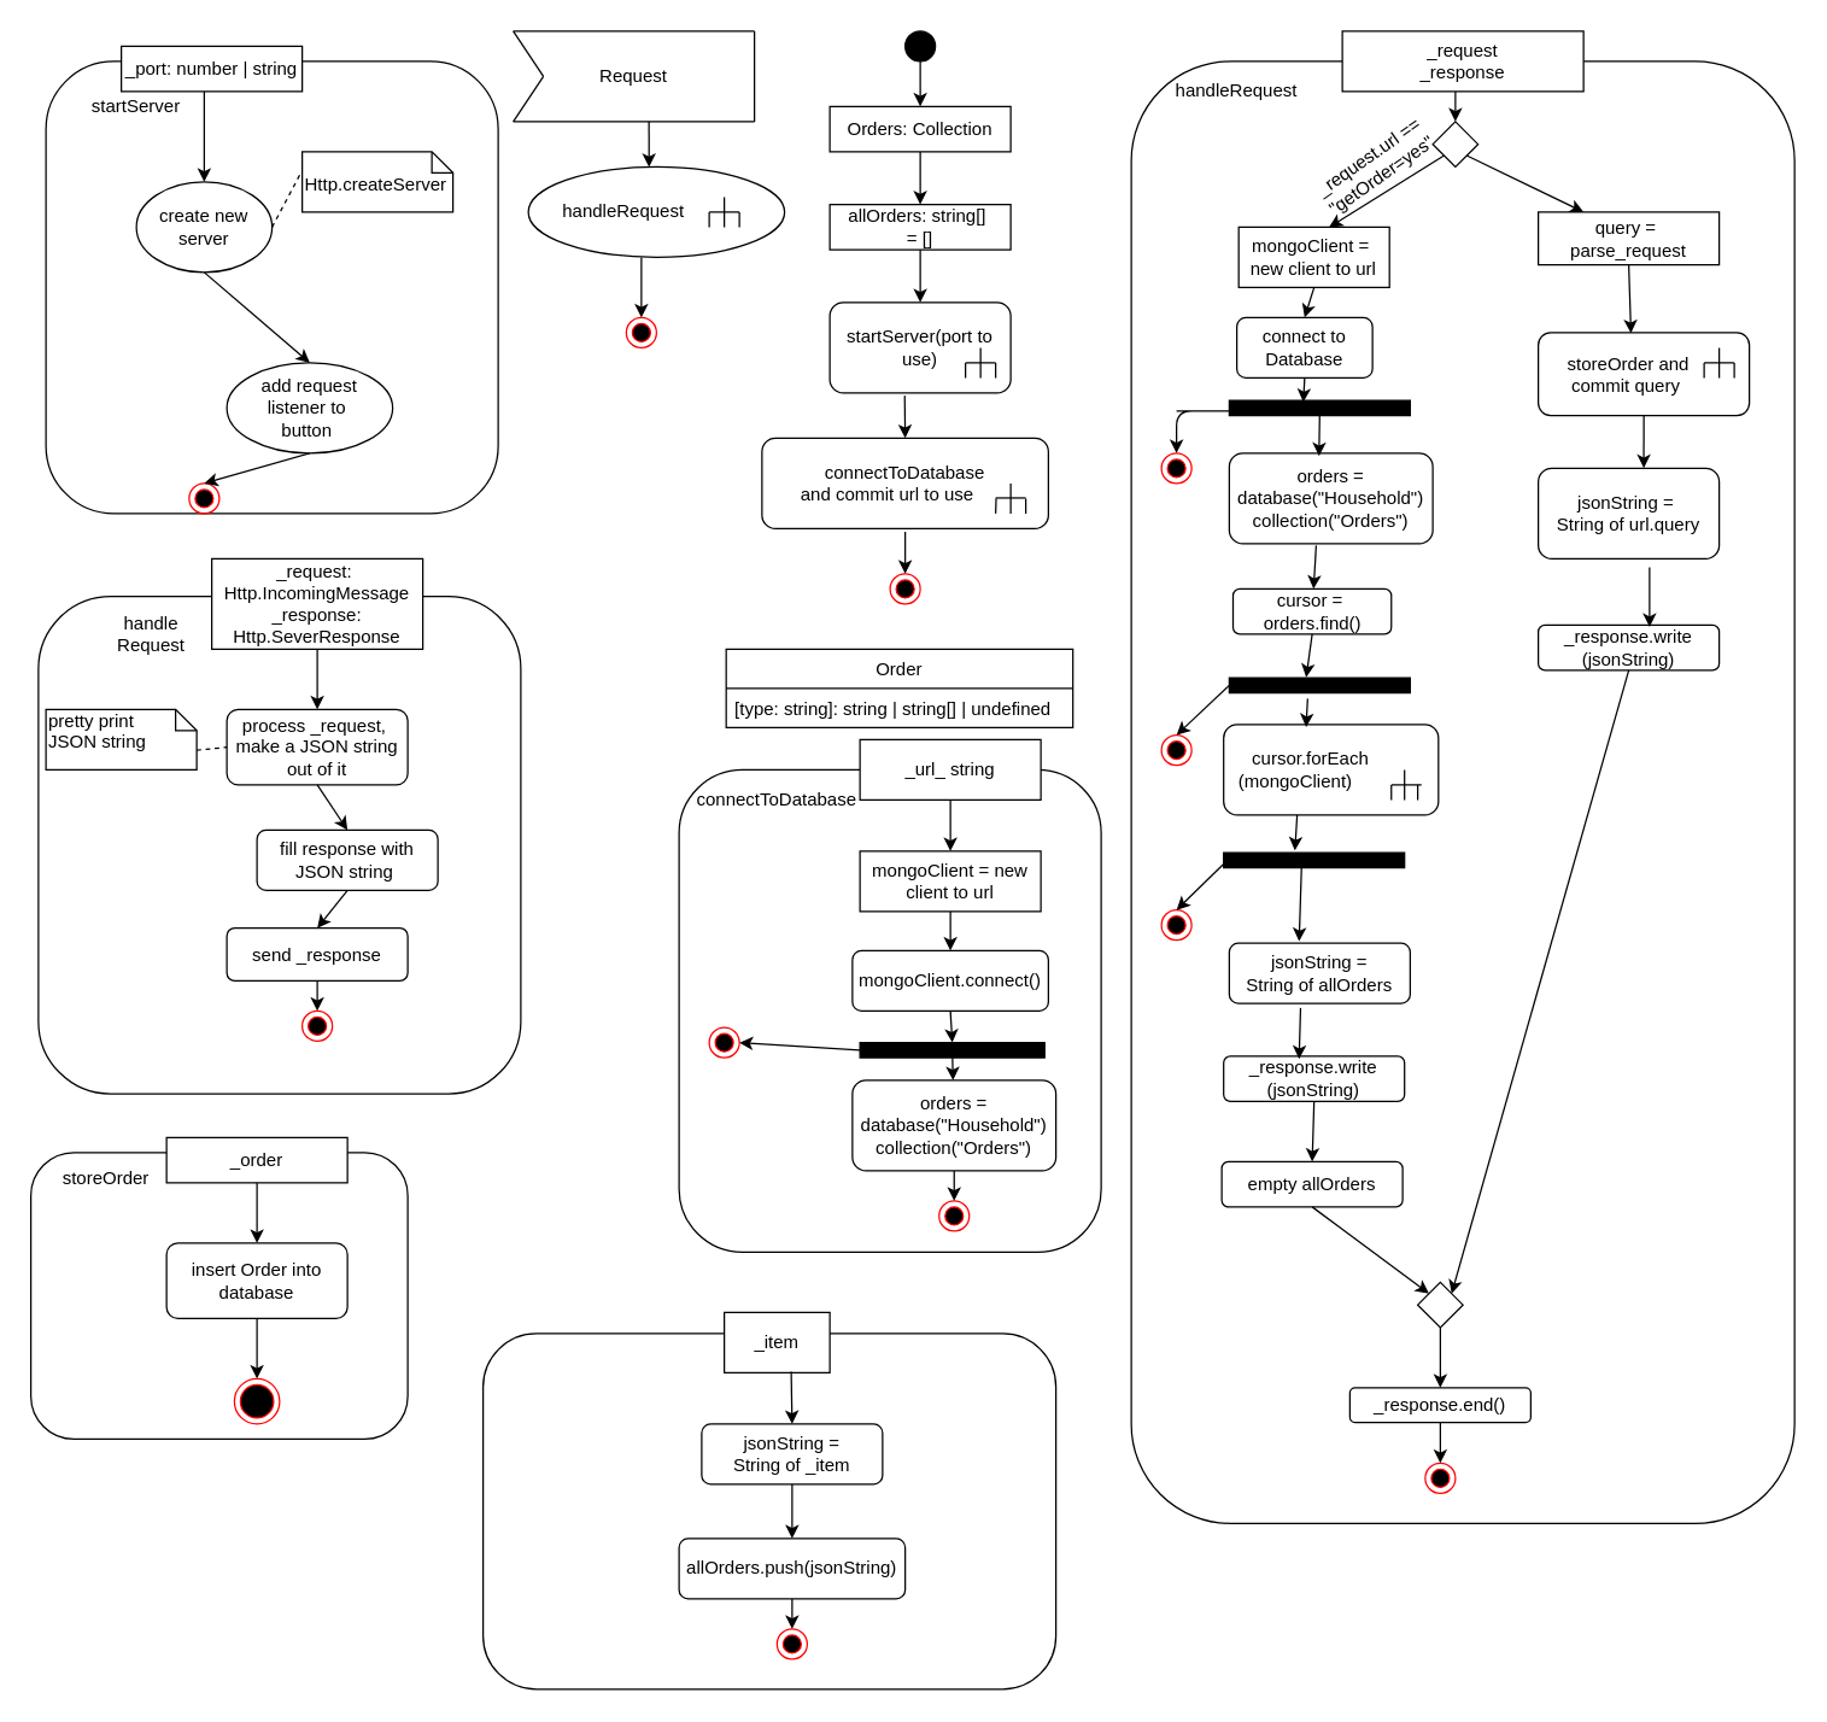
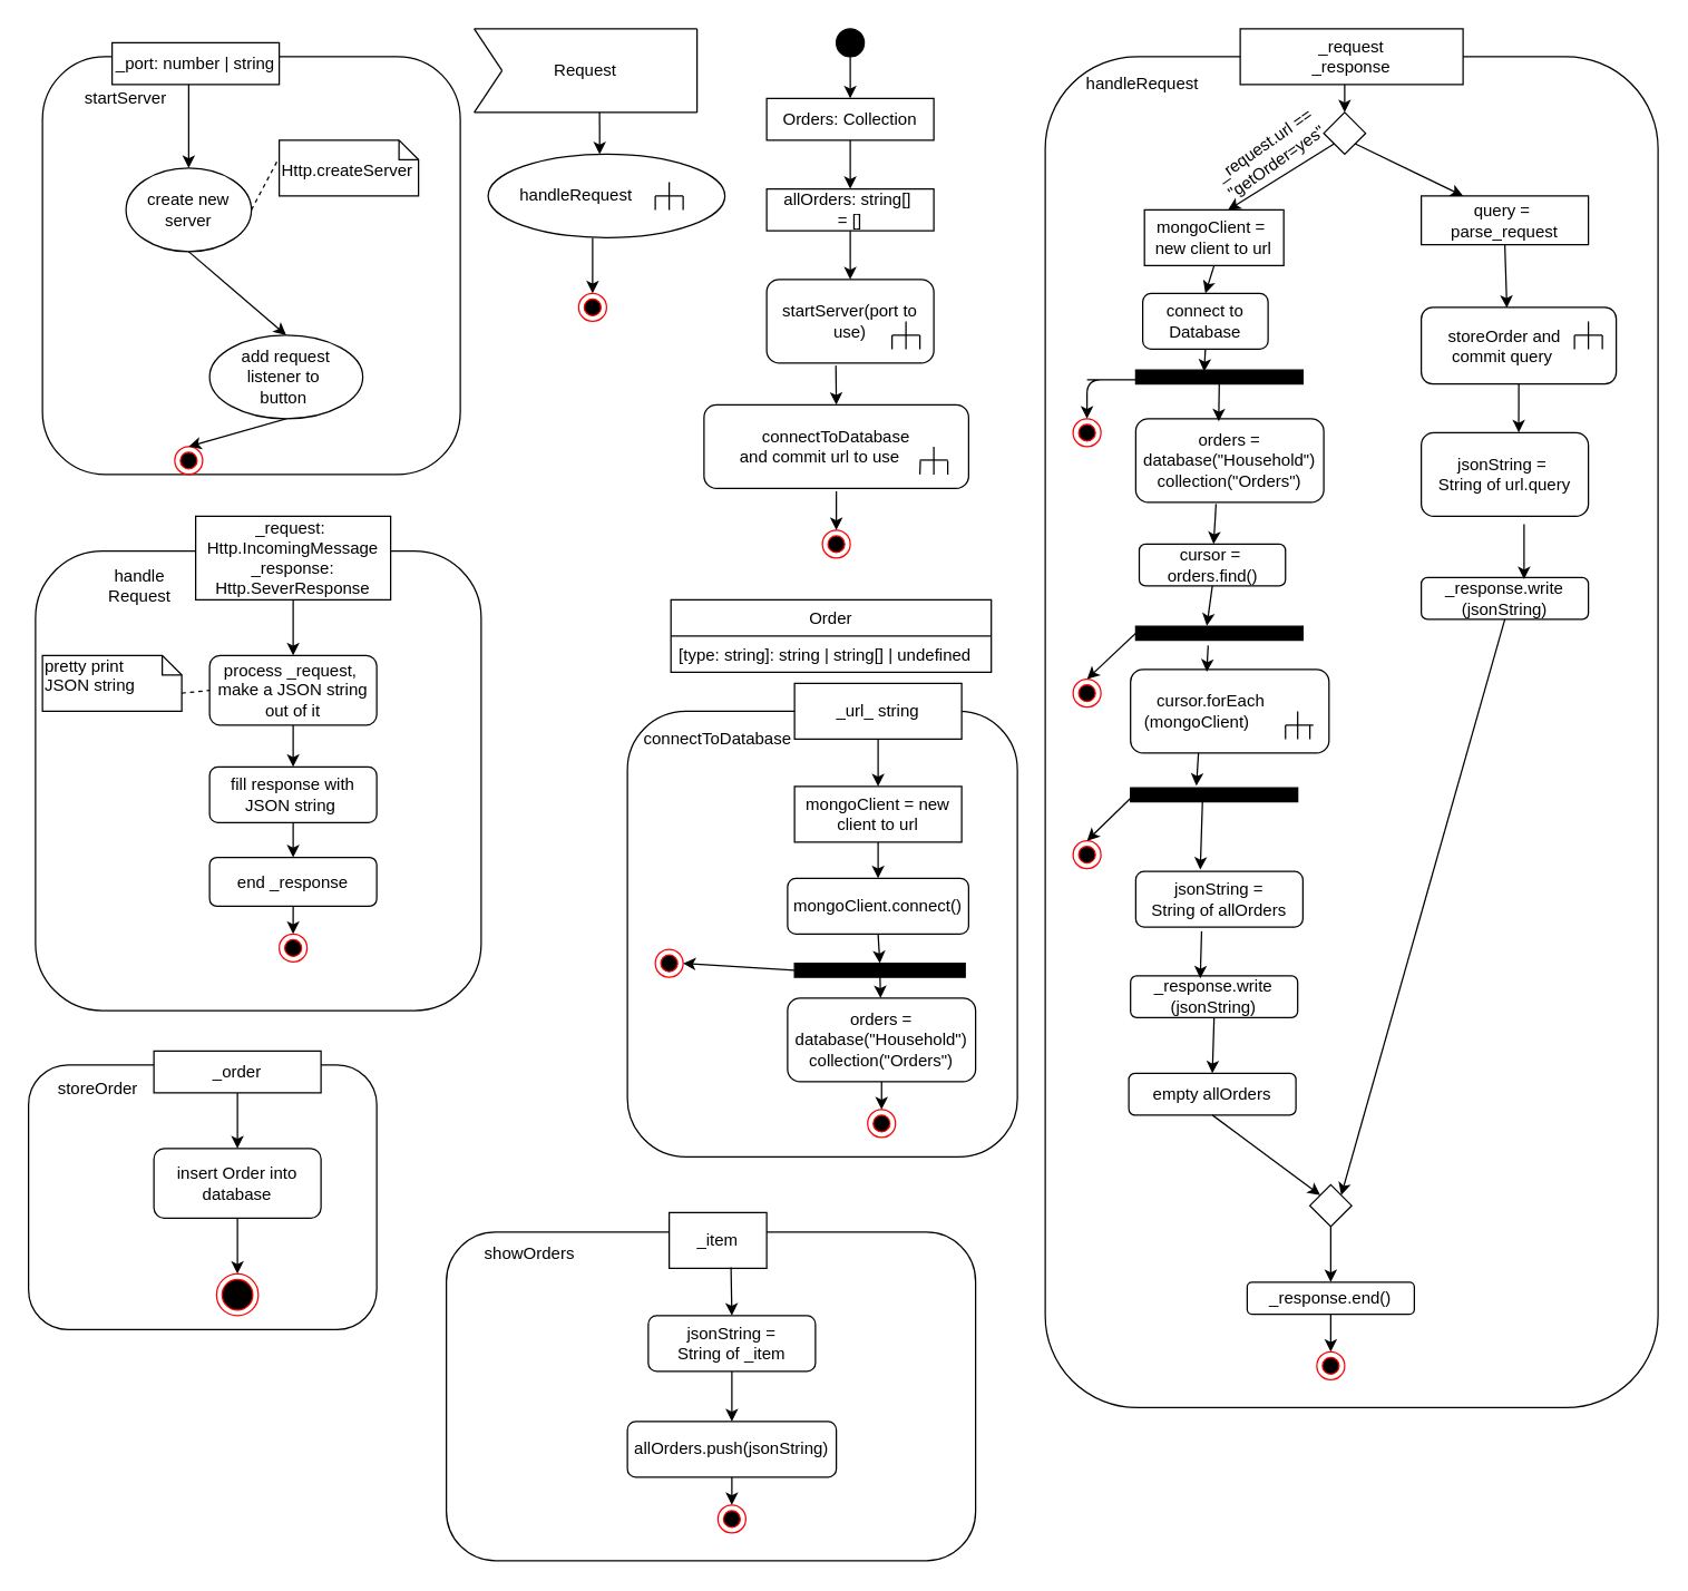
- <mxCell id="29" value="fill response with JSON string&amp;nbsp;" style="rounded=1;whiteSpace=wrap;html=1;fillColor=#FFFFFF;" parent="1" vertex="1"><mxGeometry x="170" y="550" width="120" height="40" as="geometry" /></mxCell>
+ <mxCell id="29" value="fill response with JSON string&amp;nbsp;" style="rounded=1;whiteSpace=wrap;html=1;fillColor=#FFFFFF;" parent="1" vertex="1"><mxGeometry x="150" y="550" width="120" height="40" as="geometry" /></mxCell>
- <mxCell id="30" value="send _response" style="rounded=1;whiteSpace=wrap;html=1;fillColor=#FFFFFF;" parent="1" vertex="1"><mxGeometry x="150" y="615" width="120" height="35" as="geometry" /></mxCell>
+ <mxCell id="30" value="end _response" style="rounded=1;whiteSpace=wrap;html=1;fillColor=#FFFFFF;" parent="1" vertex="1"><mxGeometry x="150" y="615" width="120" height="35" as="geometry" /></mxCell>
+ <mxCell id="136" value="showOrders" style="text;html=1;strokeColor=none;fillColor=none;align=center;verticalAlign=middle;whiteSpace=wrap;rounded=0;" parent="1" vertex="1"><mxGeometry x="360" y="890" width="40" height="20" as="geometry" /></mxCell>
